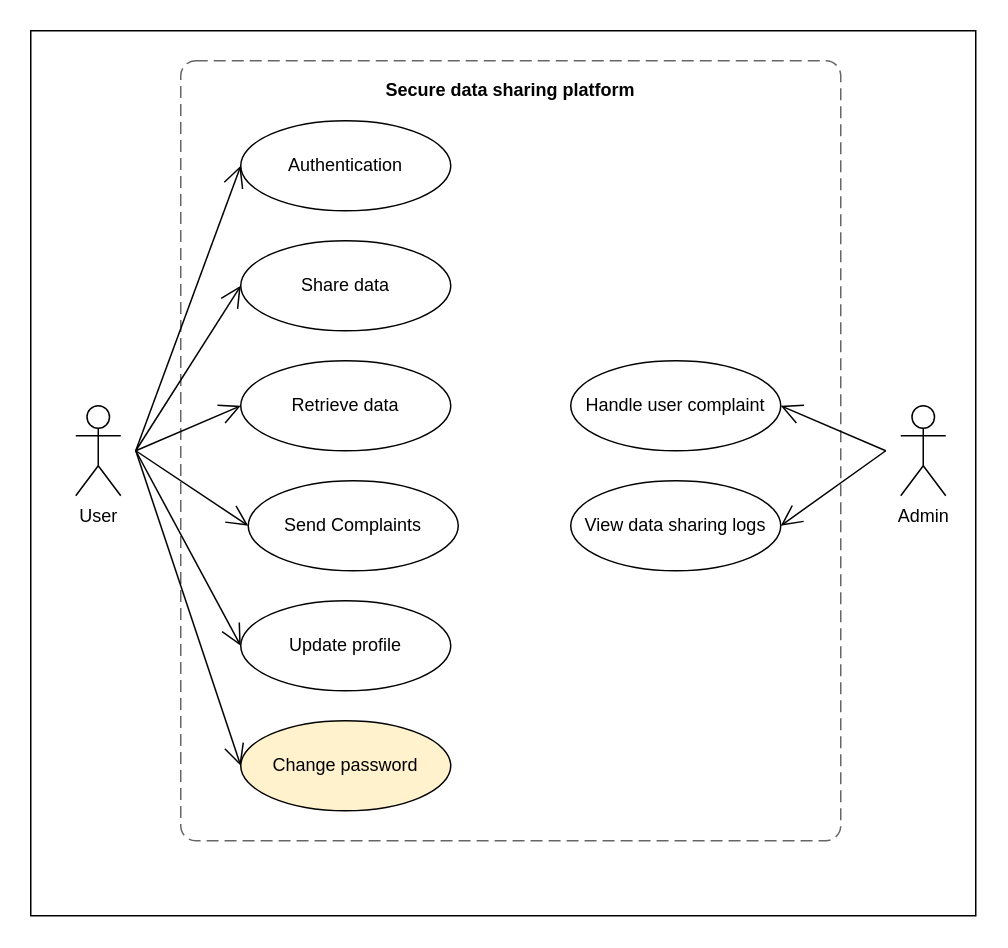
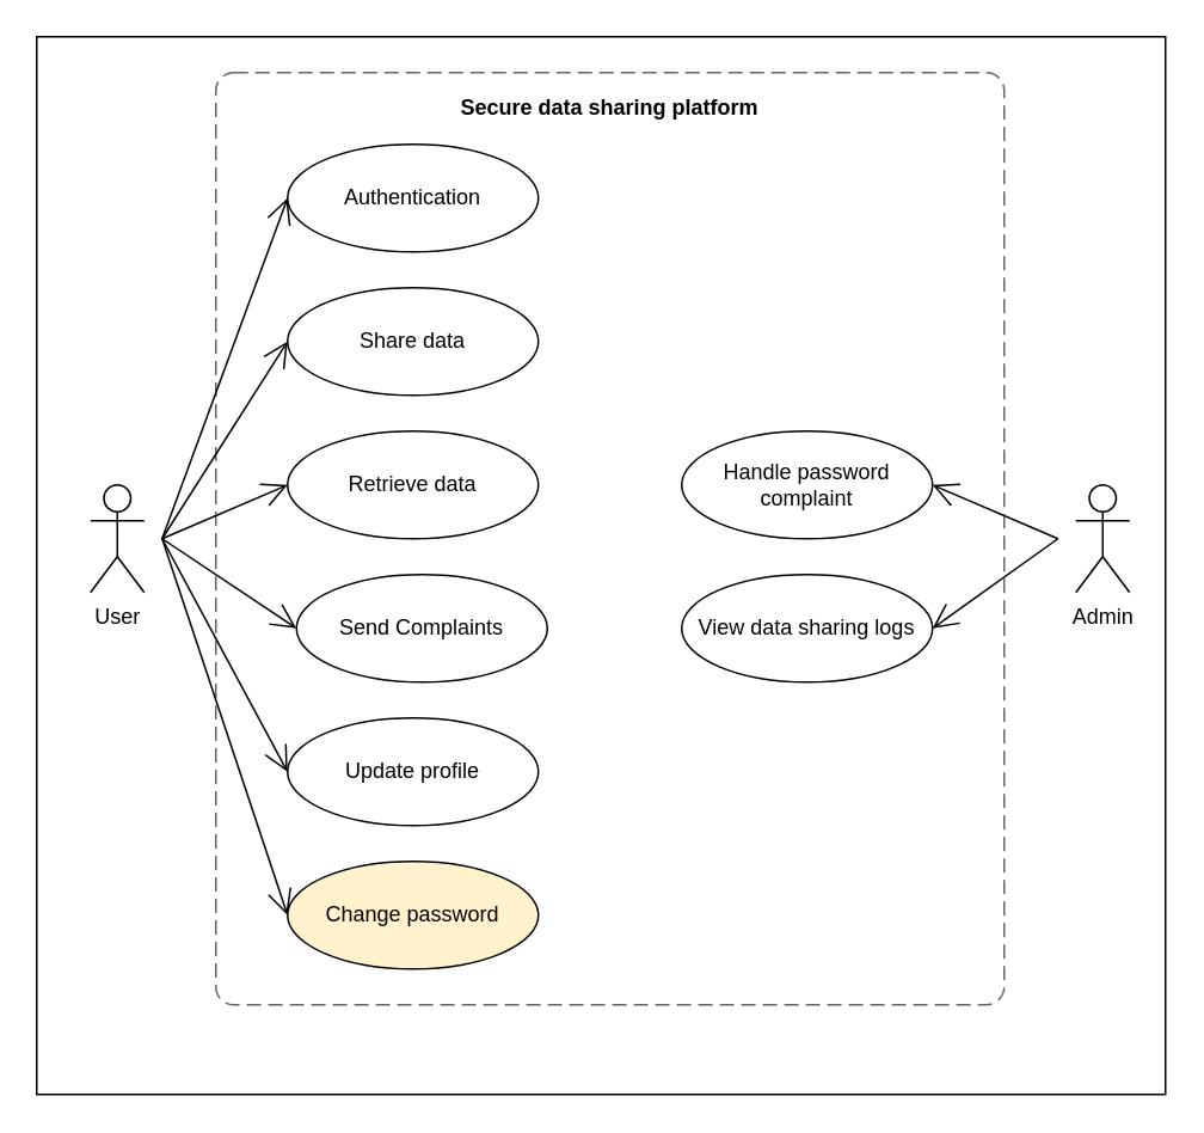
- <mxCell id="10" value="Handle user complaint" style="ellipse;whiteSpace=wrap;html=1;" parent="1" vertex="1"><mxGeometry x="380" y="240" width="140" height="60" as="geometry" /></mxCell>
+ <mxCell id="10" value="Handle password complaint" style="ellipse;whiteSpace=wrap;html=1;" parent="1" vertex="1"><mxGeometry x="380" y="240" width="140" height="60" as="geometry" /></mxCell>
